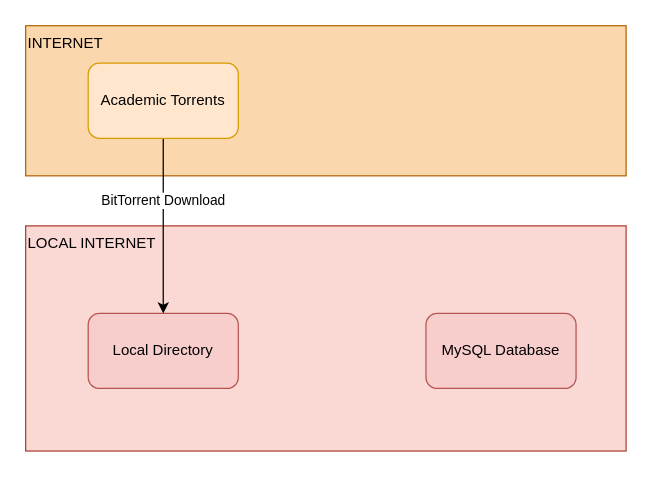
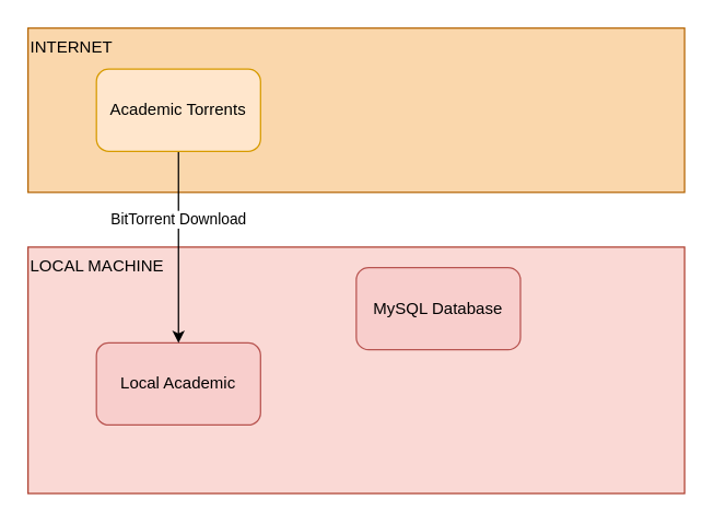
- <mxCell id="3" value="LOCAL INTERNET" style="rounded=0;whiteSpace=wrap;html=1;align=left;verticalAlign=top;fillColor=#fad9d5;strokeColor=#ae4132;" vertex="1" parent="1"><mxGeometry x="20" y="180" width="480" height="180" as="geometry" /></mxCell>
+ <mxCell id="3" value="LOCAL MACHINE" style="rounded=0;whiteSpace=wrap;html=1;align=left;verticalAlign=top;fillColor=#fad9d5;strokeColor=#ae4132;" vertex="1" parent="1"><mxGeometry x="20" y="180" width="480" height="180" as="geometry" /></mxCell>
- <mxCell id="4" value="Local Directory" style="rounded=1;whiteSpace=wrap;html=1;fillColor=#f8cecc;strokeColor=#b85450;" vertex="1" parent="1"><mxGeometry x="70" y="250" width="120" height="60" as="geometry" /></mxCell>
+ <mxCell id="4" value="Local Academic" style="rounded=1;whiteSpace=wrap;html=1;fillColor=#f8cecc;strokeColor=#b85450;" vertex="1" parent="1"><mxGeometry x="70" y="250" width="120" height="60" as="geometry" /></mxCell>
- <mxCell id="7" value="MySQL Database" style="rounded=1;whiteSpace=wrap;html=1;align=center;fillColor=#f8cecc;strokeColor=#b85450;" vertex="1" parent="1"><mxGeometry x="340" y="250" width="120" height="60" as="geometry" /></mxCell>
+ <mxCell id="7" value="MySQL Database" style="rounded=1;whiteSpace=wrap;html=1;align=center;fillColor=#f8cecc;strokeColor=#b85450;" vertex="1" parent="1"><mxGeometry x="260" y="195" width="120" height="60" as="geometry" /></mxCell>
